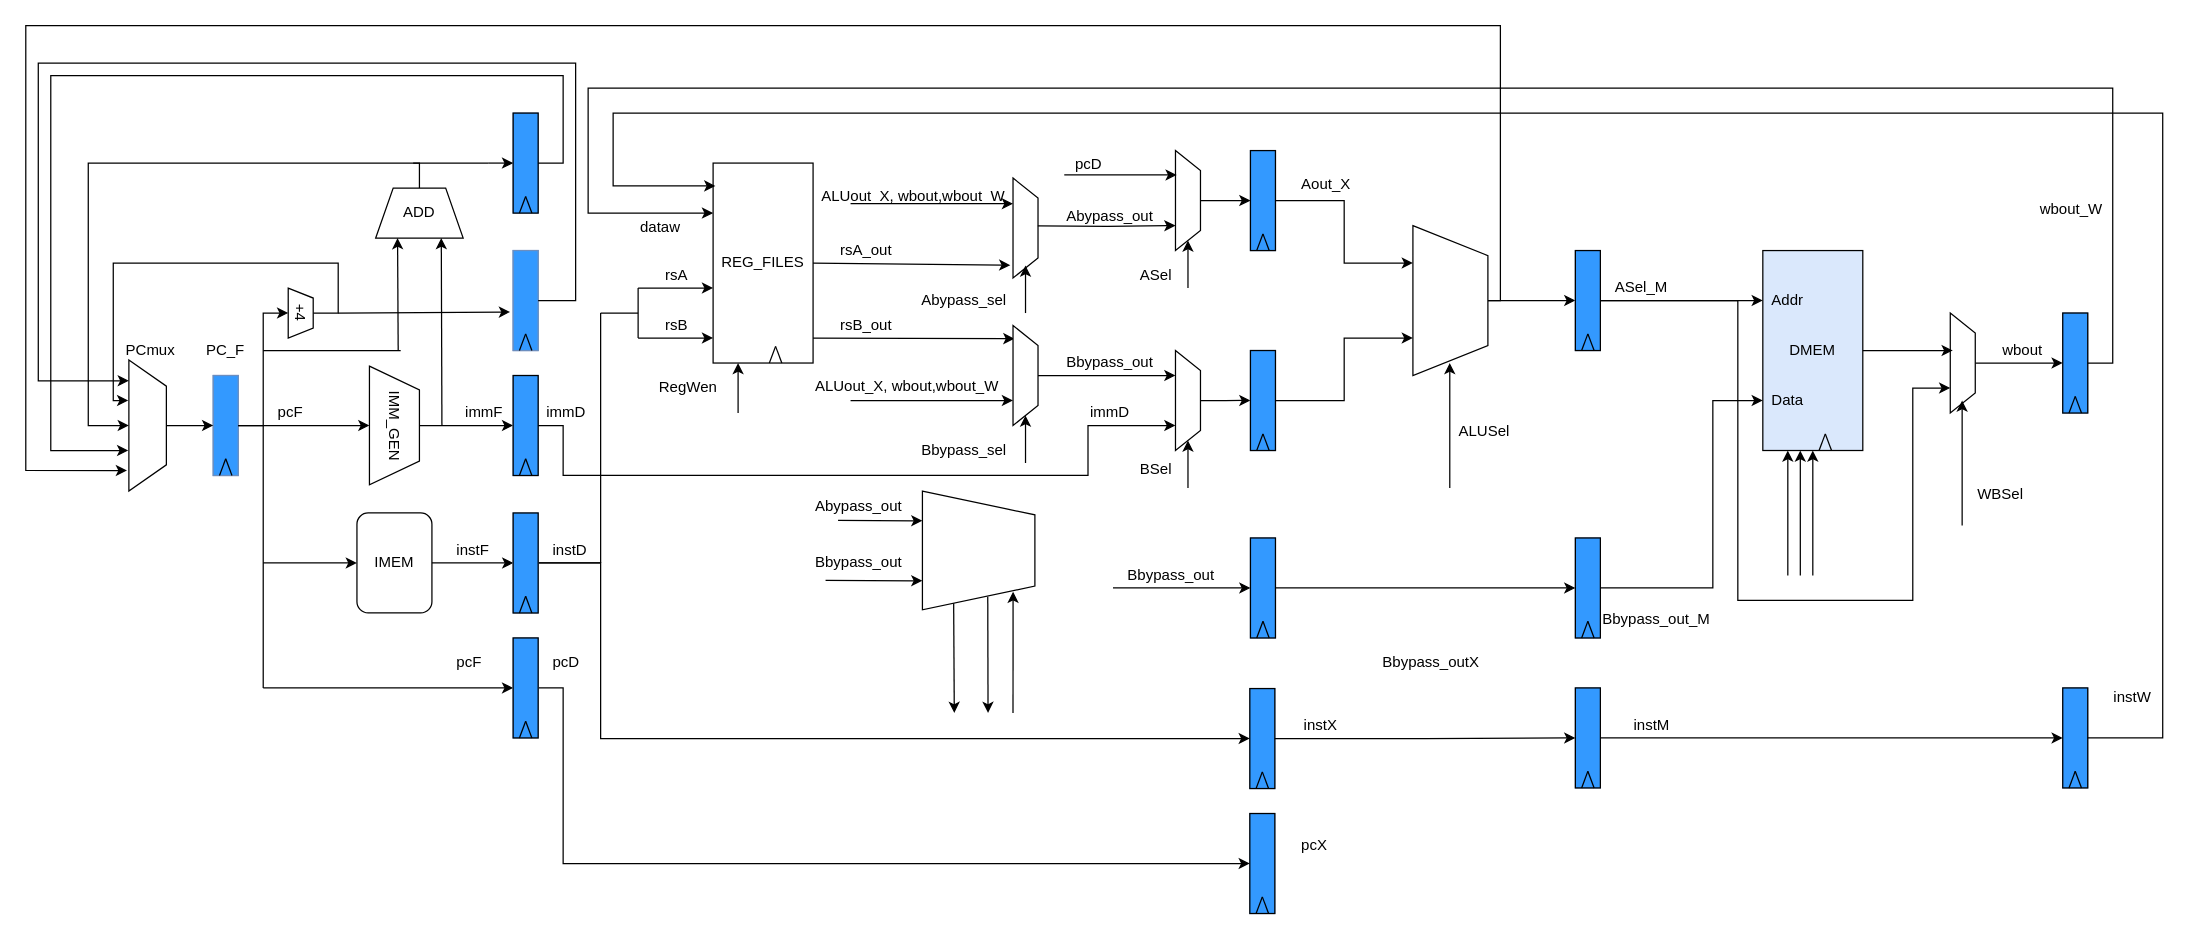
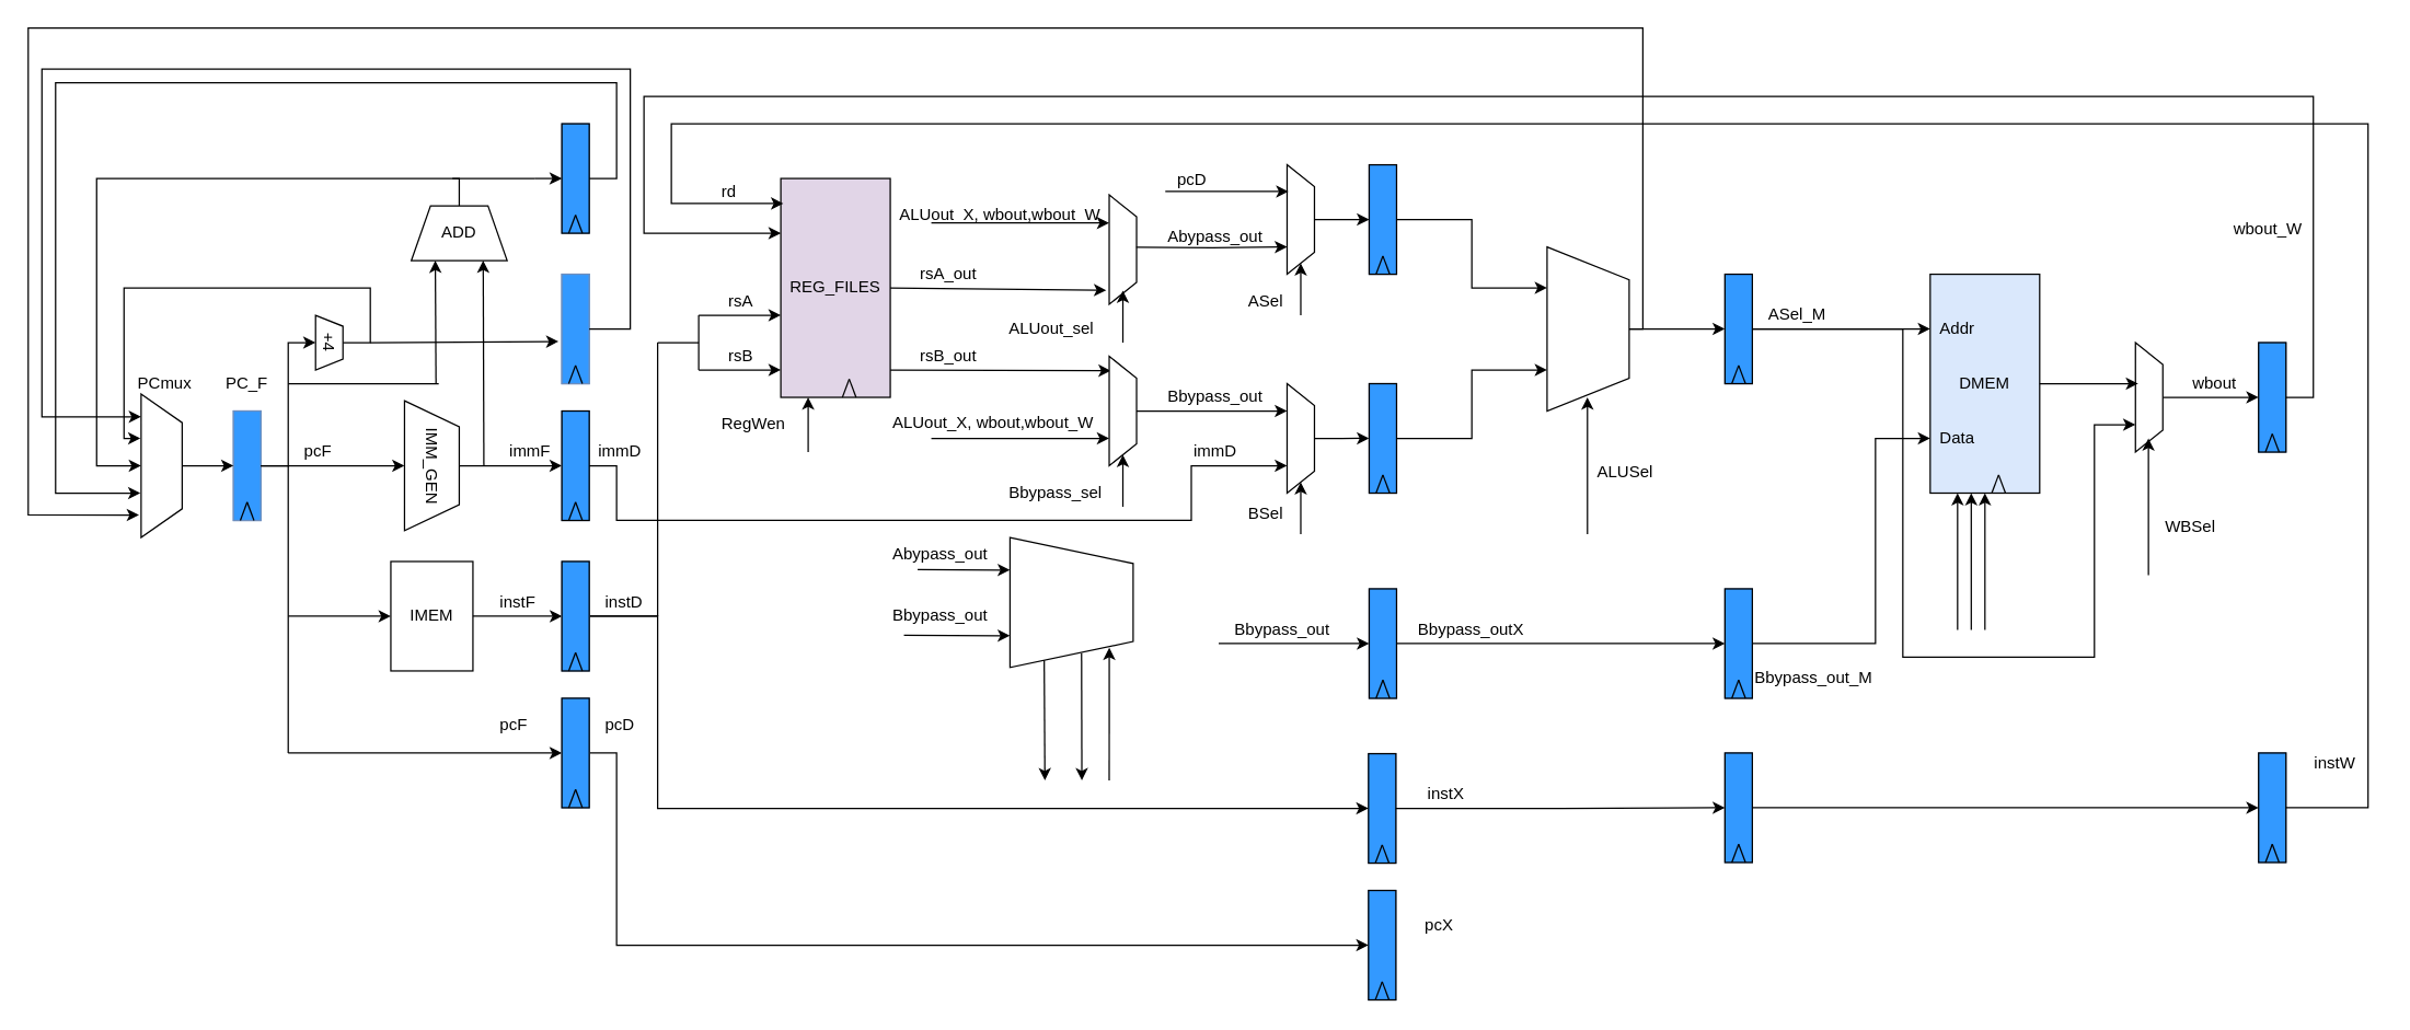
+ <mxCell id="53" value="rd" style="text;html=1;resizable=0;points=[];autosize=1;align=left;verticalAlign=top;spacingTop=-4;" parent="1" vertex="1"><mxGeometry x="525" y="130" width="30" height="20" as="geometry" /></mxCell>
- <mxCell id="182" value="&lt;div&gt;Aout_X&lt;/div&gt;&lt;div&gt;&lt;br&gt;&lt;/div&gt;" style="text;html=1;resizable=0;points=[];autosize=1;align=left;verticalAlign=top;spacingTop=-4;" parent="1" vertex="1"><mxGeometry x="1039" y="137" width="50" height="30" as="geometry" /></mxCell>
- <mxCell id="54" value="dataw" style="text;html=1;resizable=0;points=[];autosize=1;align=left;verticalAlign=top;spacingTop=-4;" parent="1" vertex="1"><mxGeometry x="510" y="172" width="50" height="20" as="geometry" /></mxCell>
- <mxCell id="43" value="REG_FILES" style="rounded=0;whiteSpace=wrap;html=1;" parent="42" vertex="1"><mxGeometry width="80" height="160" as="geometry" /></mxCell>
+ <mxCell id="43" value="REG_FILES" style="rounded=0;whiteSpace=wrap;html=1;fillColor=#e1d5e7;" parent="42" vertex="1"><mxGeometry width="80" height="160" as="geometry" /></mxCell>
- <mxCell id="63" value="Abypass_sel" style="text;html=1;resizable=0;points=[];autosize=1;align=left;verticalAlign=top;spacingTop=-4;" parent="1" vertex="1"><mxGeometry x="735" y="230" width="90" height="20" as="geometry" /></mxCell>
+ <mxCell id="63" value="ALUout_sel" style="text;html=1;resizable=0;points=[];autosize=1;align=left;verticalAlign=top;spacingTop=-4;" parent="1" vertex="1"><mxGeometry x="735" y="230" width="90" height="20" as="geometry" /></mxCell>
- <mxCell id="186" value="WBSel" style="text;html=1;resizable=0;points=[];autosize=1;align=left;verticalAlign=top;spacingTop=-4;" parent="1" vertex="1"><mxGeometry x="1580" y="385" width="50" height="20" as="geometry" /></mxCell>
+ <mxCell id="186" value="WBSel" style="text;html=1;resizable=0;points=[];autosize=1;align=left;verticalAlign=top;spacingTop=-4;" parent="1" vertex="1"><mxGeometry x="1580" y="375" width="50" height="20" as="geometry" /></mxCell>
- <mxCell id="12" value="IMEM" style="whiteSpace=wrap;html=1;rounded=1;" parent="1" vertex="1"><mxGeometry x="285" y="410" width="60" height="80" as="geometry" /></mxCell>
+ <mxCell id="12" value="IMEM" style="rounded=0;whiteSpace=wrap;html=1;" parent="1" vertex="1"><mxGeometry x="285" y="410" width="60" height="80" as="geometry" /></mxCell>
- <mxCell id="181" value="Bbypass_outX" style="text;html=1;resizable=0;points=[];autosize=1;align=left;verticalAlign=top;spacingTop=-4;" parent="1" vertex="1"><mxGeometry x="1104" y="520" width="90" height="20" as="geometry" /></mxCell>
+ <mxCell id="181" value="Bbypass_outX" style="text;html=1;resizable=0;points=[];autosize=1;align=left;verticalAlign=top;spacingTop=-4;" parent="1" vertex="1"><mxGeometry x="1034" y="450" width="90" height="20" as="geometry" /></mxCell>
- <mxCell id="189" value="instM" style="text;html=1;resizable=0;points=[];autosize=1;align=left;verticalAlign=top;spacingTop=-4;" parent="1" vertex="1"><mxGeometry x="1305" y="570" width="40" height="20" as="geometry" /></mxCell>
